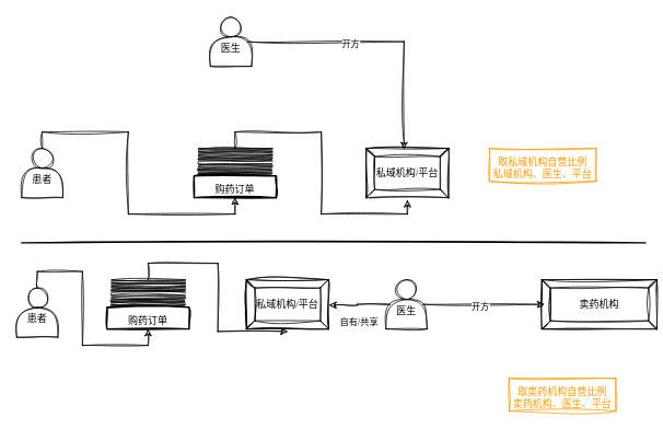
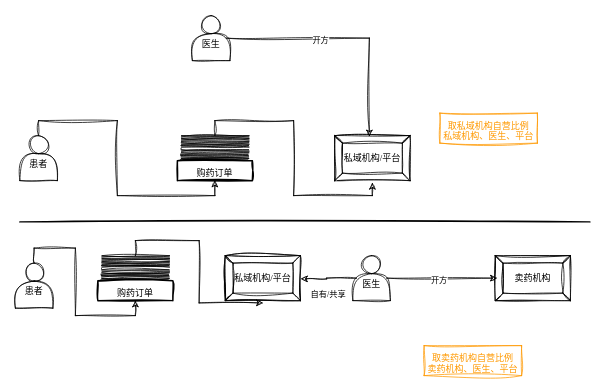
- <mxCell id="21" value="&lt;div style=&quot;&quot;&gt;&lt;span style=&quot;background-color: initial;&quot;&gt;取私域机构自营比例&lt;/span&gt;&lt;/div&gt;&lt;div style=&quot;&quot;&gt;&lt;span style=&quot;background-color: initial;&quot;&gt;私域机构、医生、平台&lt;/span&gt;&lt;/div&gt;" style="outlineConnect=0;gradientColor=none;html=1;whiteSpace=wrap;fontSize=12;fontStyle=0;strokeColor=#FF9900;fillColor=none;verticalAlign=top;align=center;fontColor=#FF9900;dashed=0;spacingTop=3;sketch=1;hachureGap=4;jiggle=2;curveFitting=1;fontFamily=Architects Daughter;fontSource=https%3A%2F%2Ffonts.googleapis.com%2Fcss%3Ffamily%3DArchitects%2BDaughter;" vertex="1" parent="1"><mxGeometry x="596" y="180" width="130" height="40" as="geometry" /></mxCell>
+ <mxCell id="21" value="&lt;div style=&quot;&quot;&gt;&lt;span style=&quot;background-color: initial;&quot;&gt;取私域机构自营比例&lt;/span&gt;&lt;/div&gt;&lt;div style=&quot;&quot;&gt;&lt;span style=&quot;background-color: initial;&quot;&gt;私域机构、医生、平台&lt;/span&gt;&lt;/div&gt;" style="outlineConnect=0;gradientColor=none;html=1;whiteSpace=wrap;fontSize=12;fontStyle=0;strokeColor=#FF9900;fillColor=none;verticalAlign=top;align=center;fontColor=#FF9900;dashed=0;spacingTop=3;sketch=1;hachureGap=4;jiggle=2;curveFitting=1;fontFamily=Architects Daughter;fontSource=https%3A%2F%2Ffonts.googleapis.com%2Fcss%3Ffamily%3DArchitects%2BDaughter;" vertex="1" parent="1"><mxGeometry x="586" y="150" width="130" height="40" as="geometry" /></mxCell>
- <mxCell id="3" value="卖药机构" style="labelPosition=center;verticalLabelPosition=middle;align=center;html=1;shape=mxgraph.basic.button;dx=10;whiteSpace=wrap;sketch=1;hachureGap=4;jiggle=2;curveFitting=1;fontFamily=Architects Daughter;fontSource=https%3A%2F%2Ffonts.googleapis.com%2Fcss%3Ffamily%3DArchitects%2BDaughter;" vertex="1" parent="1"><mxGeometry x="660" y="340" width="140" height="60" as="geometry" /></mxCell>
+ <mxCell id="3" value="卖药机构" style="labelPosition=center;verticalLabelPosition=middle;align=center;html=1;shape=mxgraph.basic.button;dx=10;whiteSpace=wrap;sketch=1;hachureGap=4;jiggle=2;curveFitting=1;fontFamily=Architects Daughter;fontSource=https%3A%2F%2Ffonts.googleapis.com%2Fcss%3Ffamily%3DArchitects%2BDaughter;" vertex="1" parent="1"><mxGeometry x="660" y="340" width="100" height="60" as="geometry" /></mxCell>
- <mxCell id="22" value="&lt;div style=&quot;&quot;&gt;&lt;span style=&quot;background-color: initial;&quot;&gt;取卖药机构自营比例&lt;/span&gt;&lt;/div&gt;&lt;div style=&quot;&quot;&gt;卖药机构、医生、平台&lt;/div&gt;" style="outlineConnect=0;gradientColor=none;html=1;whiteSpace=wrap;fontSize=12;fontStyle=0;strokeColor=#FF9900;fillColor=none;verticalAlign=top;align=center;fontColor=#FF9900;dashed=0;spacingTop=3;sketch=1;hachureGap=4;jiggle=2;curveFitting=1;fontFamily=Architects Daughter;fontSource=https%3A%2F%2Ffonts.googleapis.com%2Fcss%3Ffamily%3DArchitects%2BDaughter;" vertex="1" parent="1"><mxGeometry x="620" y="460" width="130" height="40" as="geometry" /></mxCell>
+ <mxCell id="22" value="&lt;div style=&quot;&quot;&gt;&lt;span style=&quot;background-color: initial;&quot;&gt;取卖药机构自营比例&lt;/span&gt;&lt;/div&gt;&lt;div style=&quot;&quot;&gt;卖药机构、医生、平台&lt;/div&gt;" style="outlineConnect=0;gradientColor=none;html=1;whiteSpace=wrap;fontSize=12;fontStyle=0;strokeColor=#FF9900;fillColor=none;verticalAlign=top;align=center;fontColor=#FF9900;dashed=0;spacingTop=3;sketch=1;hachureGap=4;jiggle=2;curveFitting=1;fontFamily=Architects Daughter;fontSource=https%3A%2F%2Ffonts.googleapis.com%2Fcss%3Ffamily%3DArchitects%2BDaughter;" vertex="1" parent="1"><mxGeometry x="565" y="460" width="130" height="40" as="geometry" /></mxCell>
